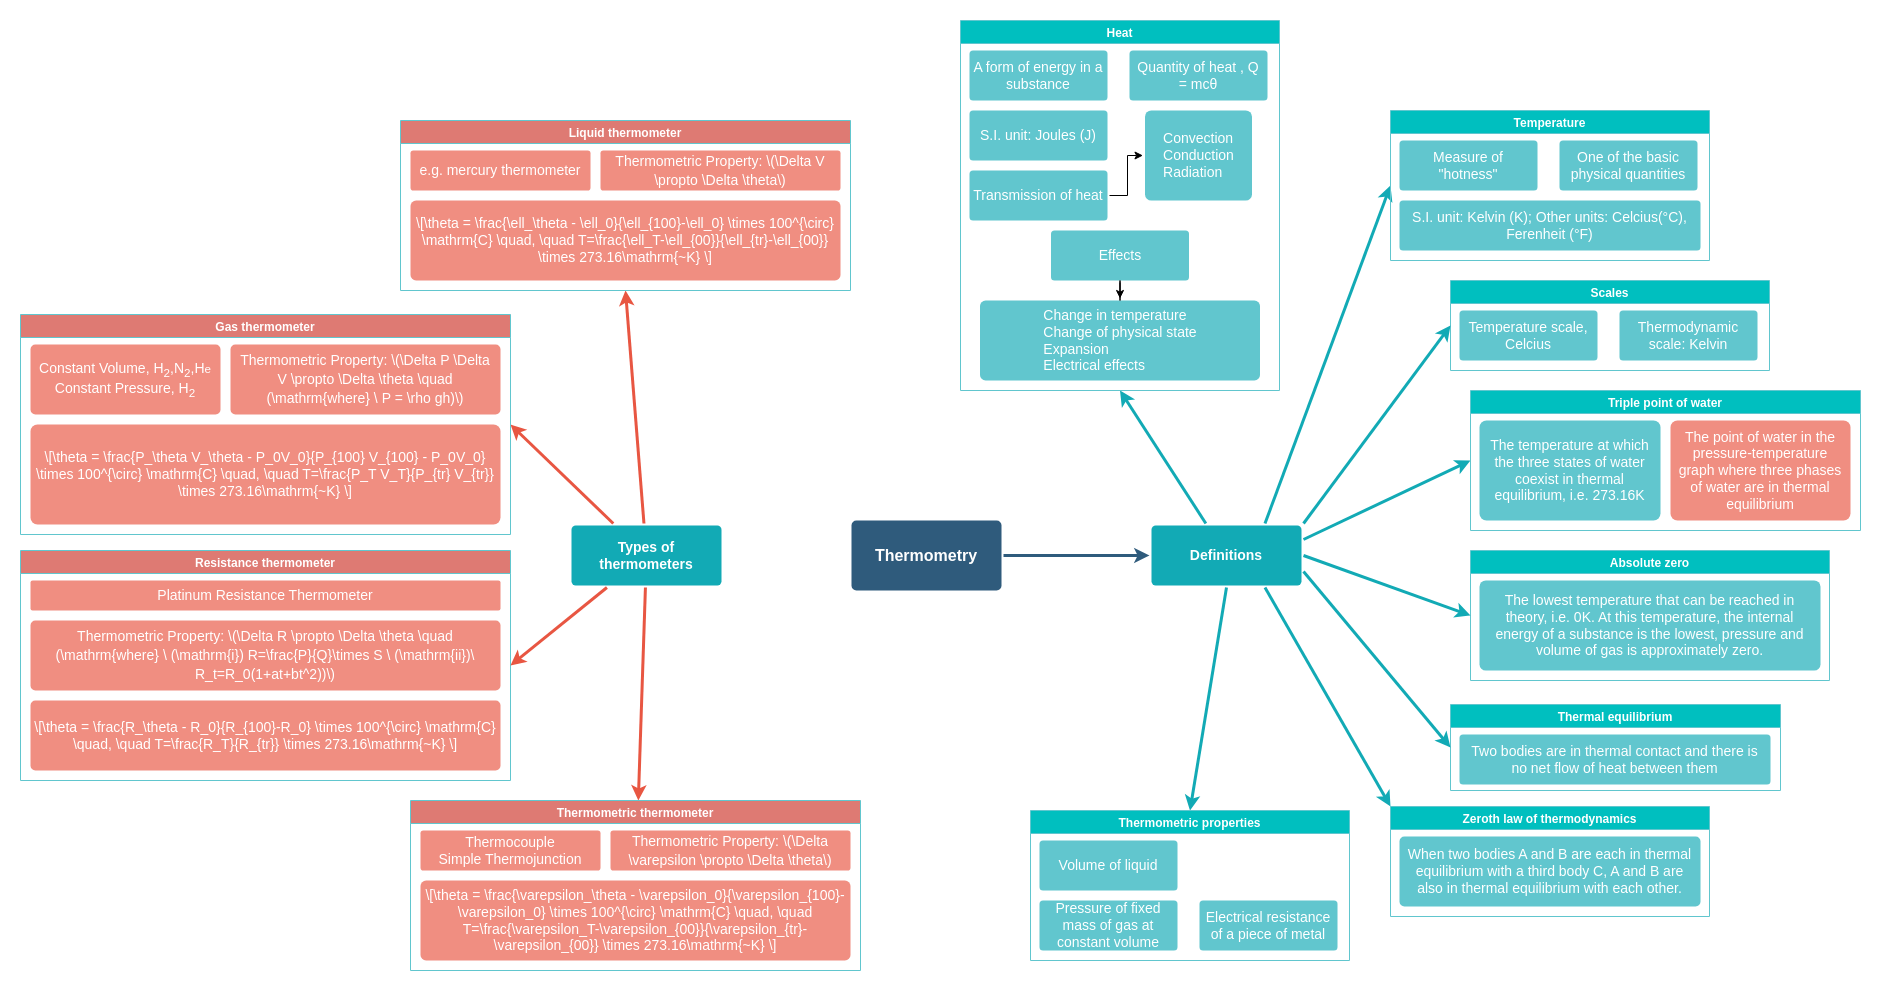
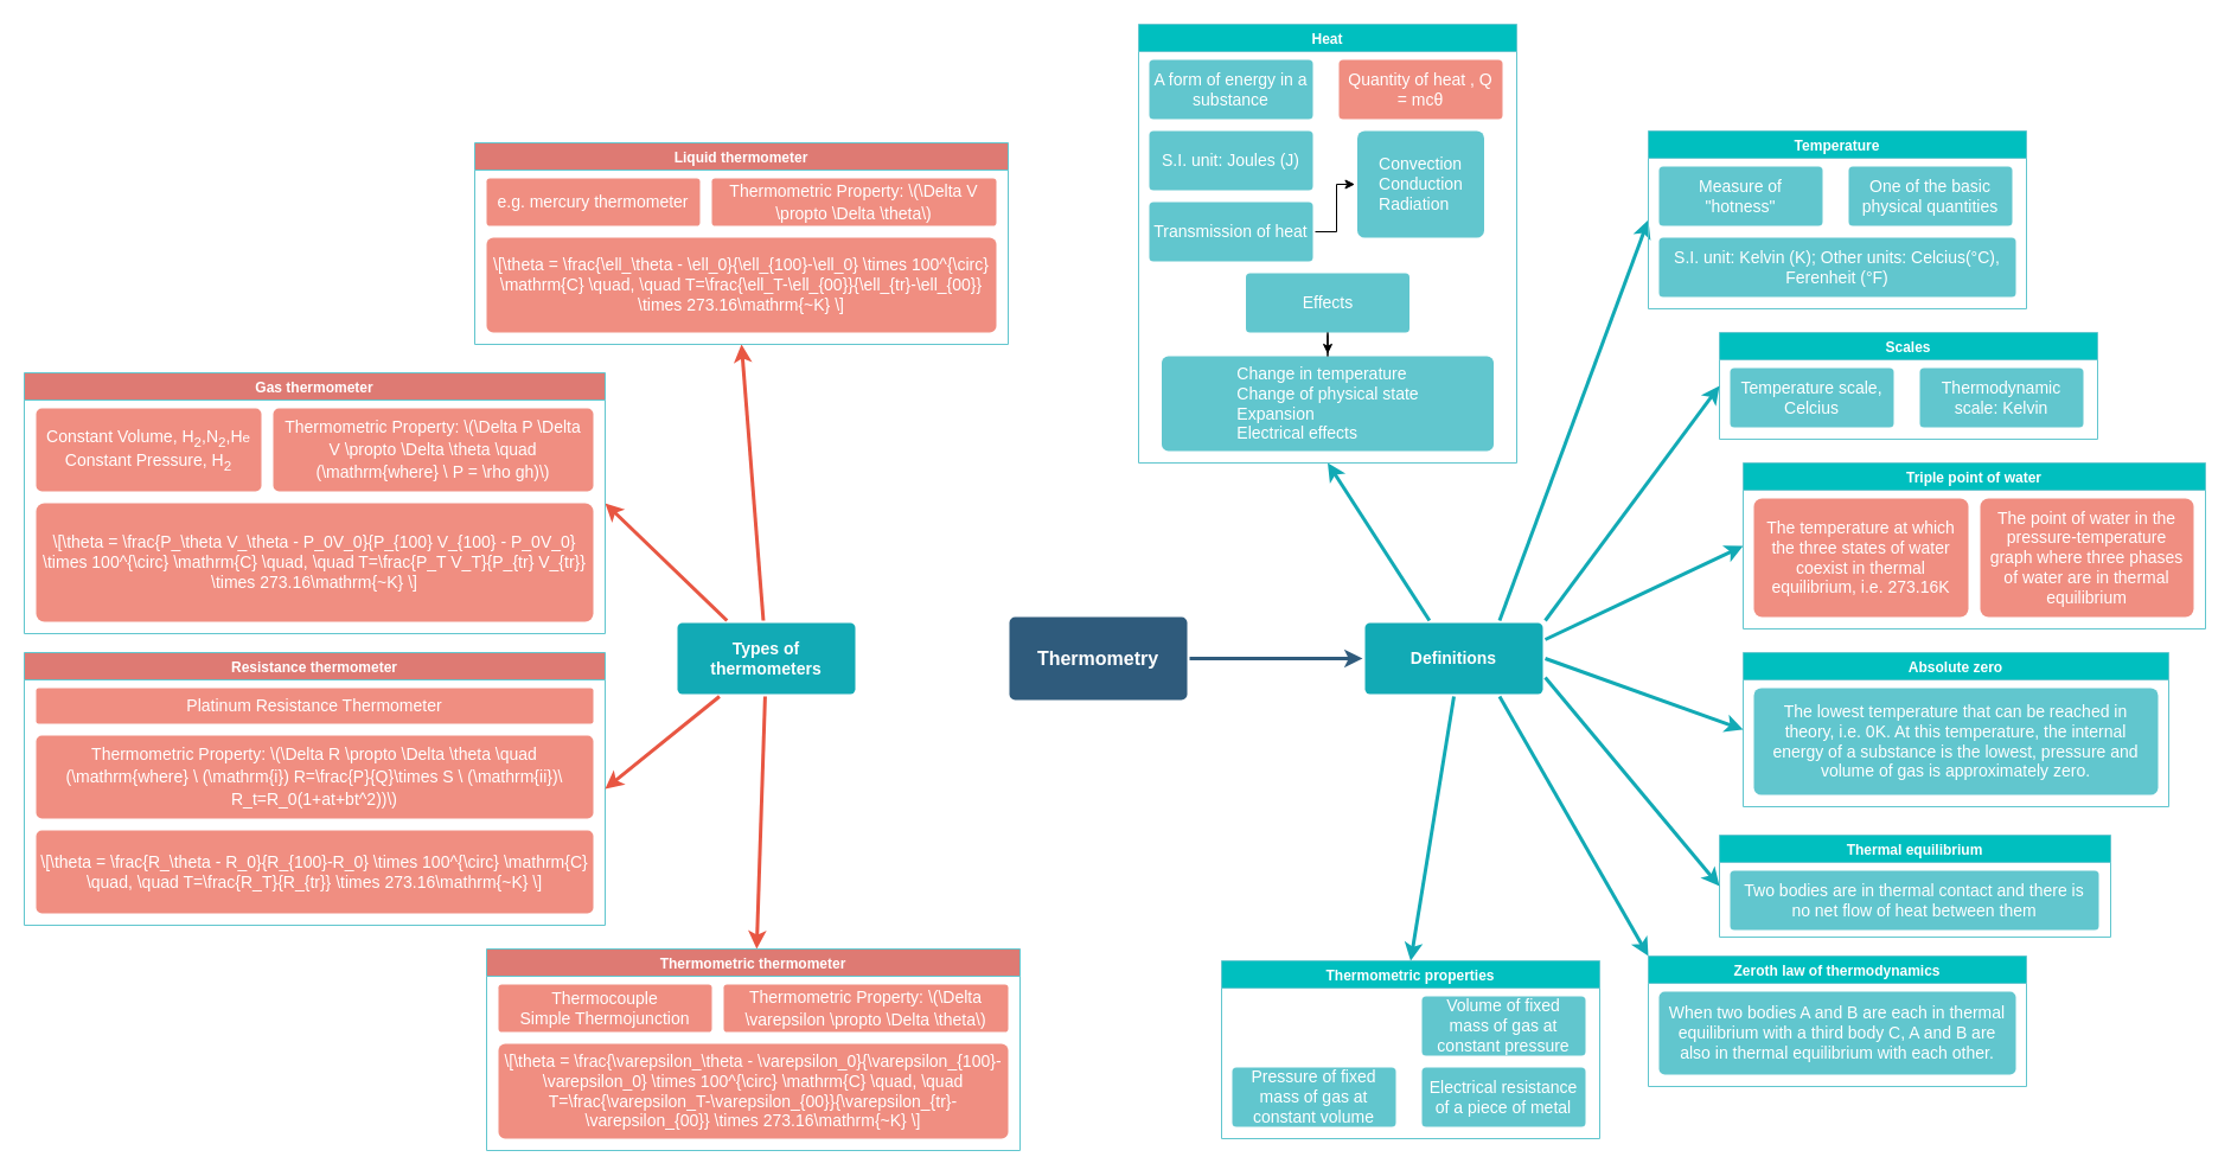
- <mxCell id="15" value="&lt;font&gt;Quantity of heat , Q = mcθ&lt;/font&gt;" style="rounded=1;whiteSpace=wrap;html=1;shadow=0;labelBackgroundColor=none;strokeColor=none;strokeWidth=3;fillColor=#61c6ce;fontFamily=Helvetica;fontSize=14;align=center;spacing=5;fontStyle=0;arcSize=7;perimeterSpacing=2;fontColor=#FFFFFF;" parent="13" vertex="1"><mxGeometry x="169" y="30" width="138" height="50" as="geometry" /></mxCell>
+ <mxCell id="15" value="&lt;font&gt;Quantity of heat , Q = mcθ&lt;/font&gt;" style="rounded=1;whiteSpace=wrap;html=1;shadow=0;labelBackgroundColor=none;strokeColor=none;strokeWidth=3;fillColor=#f08e81;fontFamily=Helvetica;fontSize=14;align=center;spacing=5;fontStyle=0;arcSize=7;perimeterSpacing=2;fontColor=#FFFFFF;" parent="13" vertex="1"><mxGeometry x="169" y="30" width="138" height="50" as="geometry" /></mxCell>
- <mxCell id="32" value="The temperature at which the three states of water coexist in thermal equilibrium, i.e. 273.16K" style="rounded=1;whiteSpace=wrap;html=1;shadow=0;labelBackgroundColor=none;strokeColor=none;strokeWidth=3;fillColor=#61c6ce;fontFamily=Helvetica;fontSize=14;align=center;spacing=5;fontStyle=0;arcSize=7;perimeterSpacing=2;fontColor=#FFFFFF;" parent="31" vertex="1"><mxGeometry x="9" y="30" width="181" height="100" as="geometry" /></mxCell>
+ <mxCell id="32" value="The temperature at which the three states of water coexist in thermal equilibrium, i.e. 273.16K" style="rounded=1;whiteSpace=wrap;html=1;shadow=0;labelBackgroundColor=none;strokeColor=none;strokeWidth=3;fillColor=#f08e81;fontFamily=Helvetica;fontSize=14;align=center;spacing=5;fontStyle=0;arcSize=7;perimeterSpacing=2;fontColor=#FFFFFF;" parent="31" vertex="1"><mxGeometry x="9" y="30" width="181" height="100" as="geometry" /></mxCell>
- <mxCell id="41" value="Volume of liquid" style="rounded=1;whiteSpace=wrap;html=1;shadow=0;labelBackgroundColor=none;strokeColor=none;strokeWidth=3;fillColor=#61c6ce;fontFamily=Helvetica;fontSize=14;align=center;spacing=5;fontStyle=0;arcSize=7;perimeterSpacing=2;fontColor=#FFFFFF;" parent="40" vertex="1"><mxGeometry x="9" y="30" width="138" height="50" as="geometry" /></mxCell>
+ <mxCell id="41" value="Volume of liquid" style="rounded=1;whiteSpace=wrap;html=1;shadow=0;labelBackgroundColor=none;strokeColor=none;strokeWidth=3;fillColor=#ffffff;fontFamily=Helvetica;fontSize=14;align=center;spacing=5;fontStyle=0;arcSize=7;perimeterSpacing=2;fontColor=#FFFFFF;" parent="40" vertex="1"><mxGeometry x="9" y="30" width="138" height="50" as="geometry" /></mxCell>
+ <mxCell id="42" value="Volume of fixed mass of gas at constant pressure" style="rounded=1;whiteSpace=wrap;html=1;shadow=0;labelBackgroundColor=none;strokeColor=none;strokeWidth=3;fillColor=#61c6ce;fontFamily=Helvetica;fontSize=14;align=center;spacing=5;fontStyle=0;arcSize=7;perimeterSpacing=2;fontColor=#FFFFFF;" parent="40" vertex="1"><mxGeometry x="169" y="30" width="138" height="50" as="geometry" /></mxCell>
